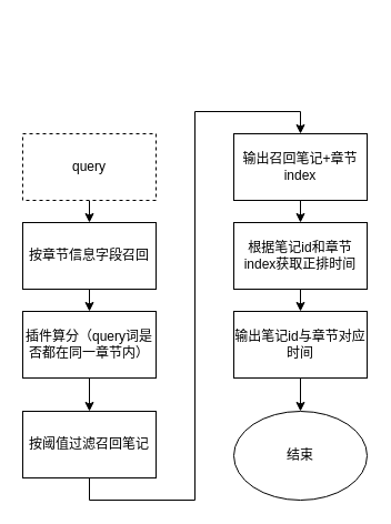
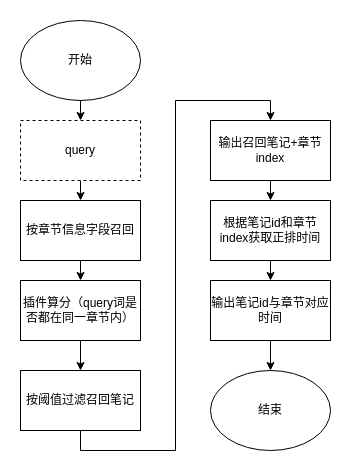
+ <mxCell id="3" value="开始" style="ellipse;whiteSpace=wrap;html=1;" vertex="1" parent="1"><mxGeometry x="20" y="20" width="120" height="80" as="geometry" /></mxCell>
+ <mxCell id="2" style="edgeStyle=orthogonalEdgeStyle;rounded=0;orthogonalLoop=1;jettySize=auto;html=1;exitX=0.5;exitY=1;exitDx=0;exitDy=0;entryX=0.5;entryY=0;entryDx=0;entryDy=0;" edge="1" parent="1" source="3" target="9"><mxGeometry relative="1" as="geometry" /></mxCell>
